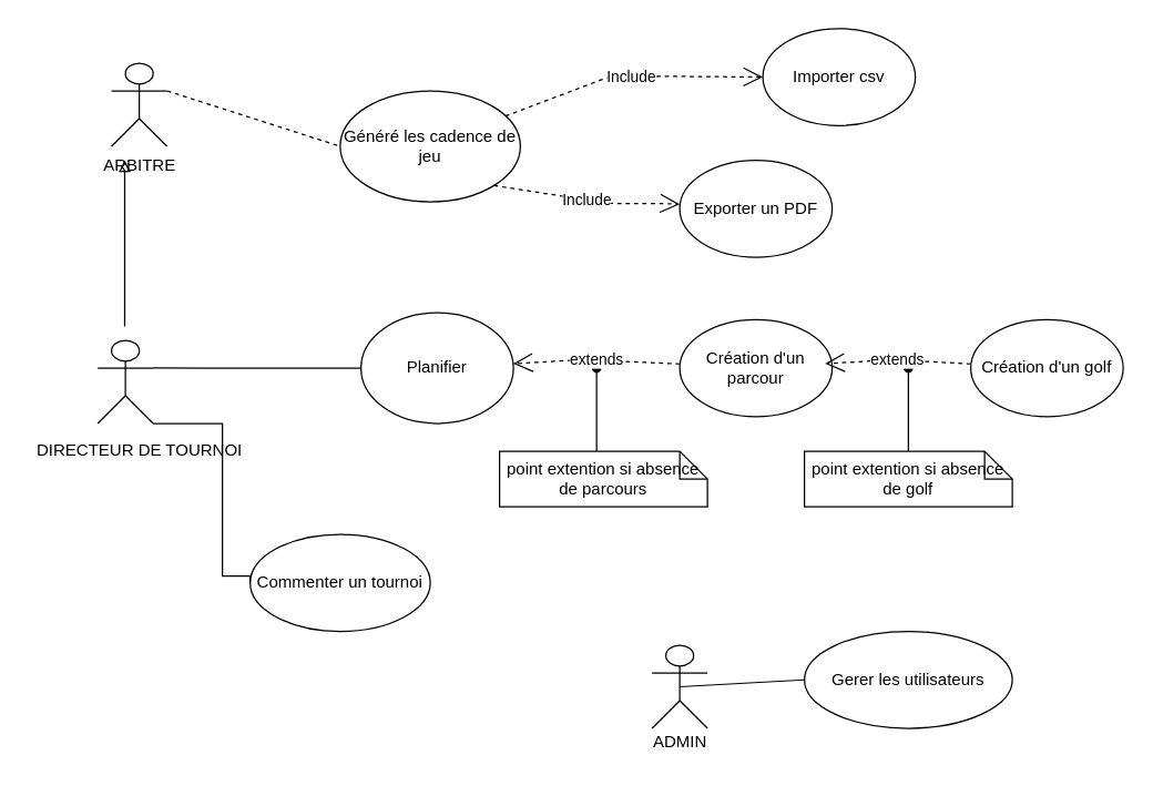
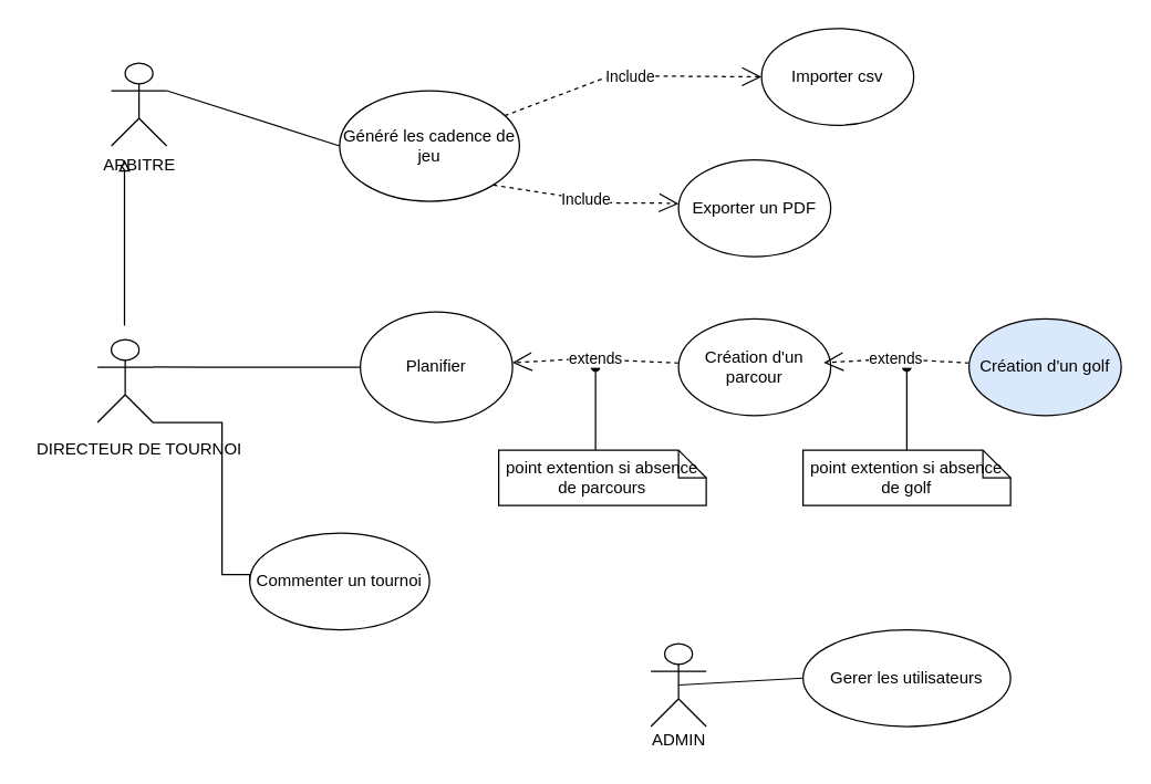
- <mxCell id="10" value="" style="endArrow=none;html=1;entryX=0;entryY=0.5;entryDx=0;entryDy=0;exitX=1;exitY=0.333;exitDx=0;exitDy=0;exitPerimeter=0;dashed=1;" parent="1" source="3" target="5" edge="1"><mxGeometry width="50" height="50" relative="1" as="geometry"><mxPoint x="130" y="55" as="sourcePoint" /><mxPoint x="220" y="45" as="targetPoint" /><Array as="points" /></mxGeometry></mxCell>
+ <mxCell id="10" value="" style="endArrow=none;html=1;entryX=0;entryY=0.5;entryDx=0;entryDy=0;exitX=1;exitY=0.333;exitDx=0;exitDy=0;exitPerimeter=0;" parent="1" source="3" target="5" edge="1"><mxGeometry width="50" height="50" relative="1" as="geometry"><mxPoint x="130" y="55" as="sourcePoint" /><mxPoint x="220" y="45" as="targetPoint" /><Array as="points" /></mxGeometry></mxCell>
- <mxCell id="19" value="Création d'un golf" style="ellipse;whiteSpace=wrap;html=1;" parent="1" vertex="1"><mxGeometry x="700" y="230" width="110" height="70" as="geometry" /></mxCell>
+ <mxCell id="19" value="Création d'un golf" style="ellipse;whiteSpace=wrap;html=1;fillColor=#dae8fc;" parent="1" vertex="1"><mxGeometry x="700" y="230" width="110" height="70" as="geometry" /></mxCell>
